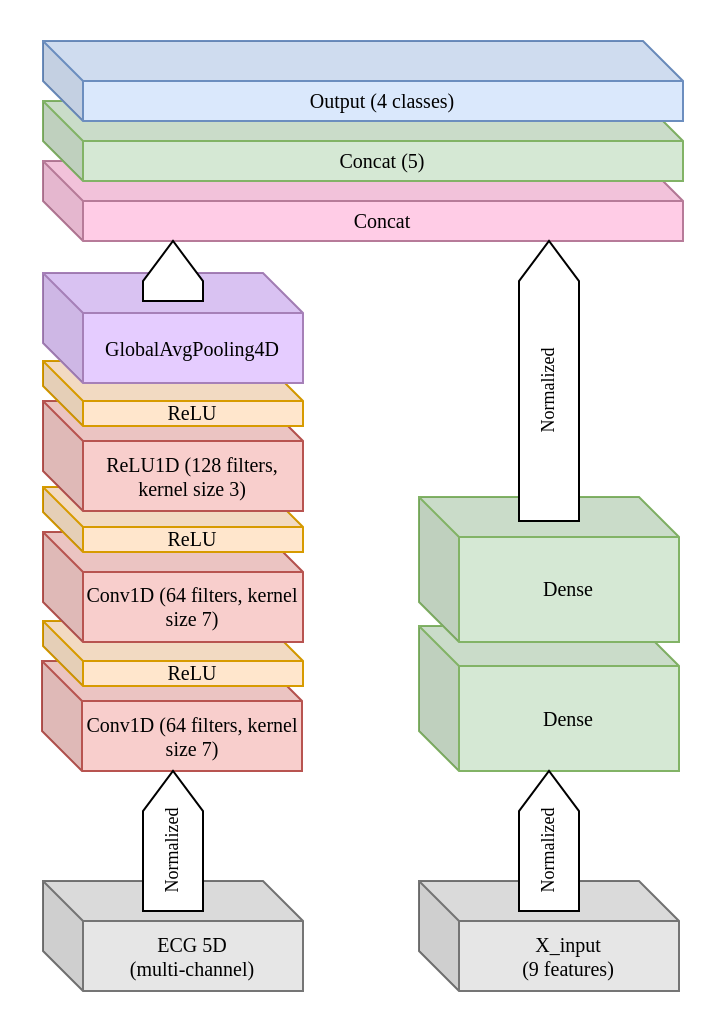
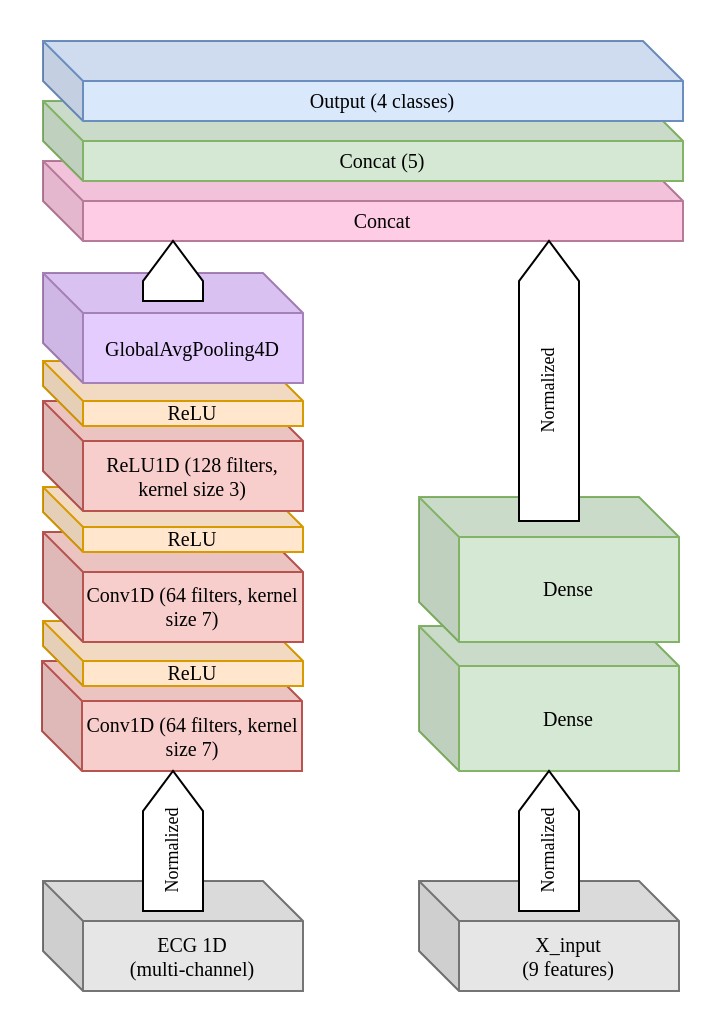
- <mxCell id="3" value="ECG 5D&lt;div&gt;(multi-channel)&lt;/div&gt;" style="shape=cube;whiteSpace=wrap;html=1;boundedLbl=1;backgroundOutline=1;darkOpacity=0.05;darkOpacity2=0.1;fillColor=#E6E6E6;strokeColor=#757575;fontSize=10;fontFamily=Verdana;fontStyle=0" parent="1" vertex="1"><mxGeometry x="21" y="440" width="130" height="55" as="geometry" /></mxCell>
+ <mxCell id="3" value="ECG 1D&lt;div&gt;(multi-channel)&lt;/div&gt;" style="shape=cube;whiteSpace=wrap;html=1;boundedLbl=1;backgroundOutline=1;darkOpacity=0.05;darkOpacity2=0.1;fillColor=#E6E6E6;strokeColor=#757575;fontSize=10;fontFamily=Verdana;fontStyle=0" parent="1" vertex="1"><mxGeometry x="21" y="440" width="130" height="55" as="geometry" /></mxCell>
